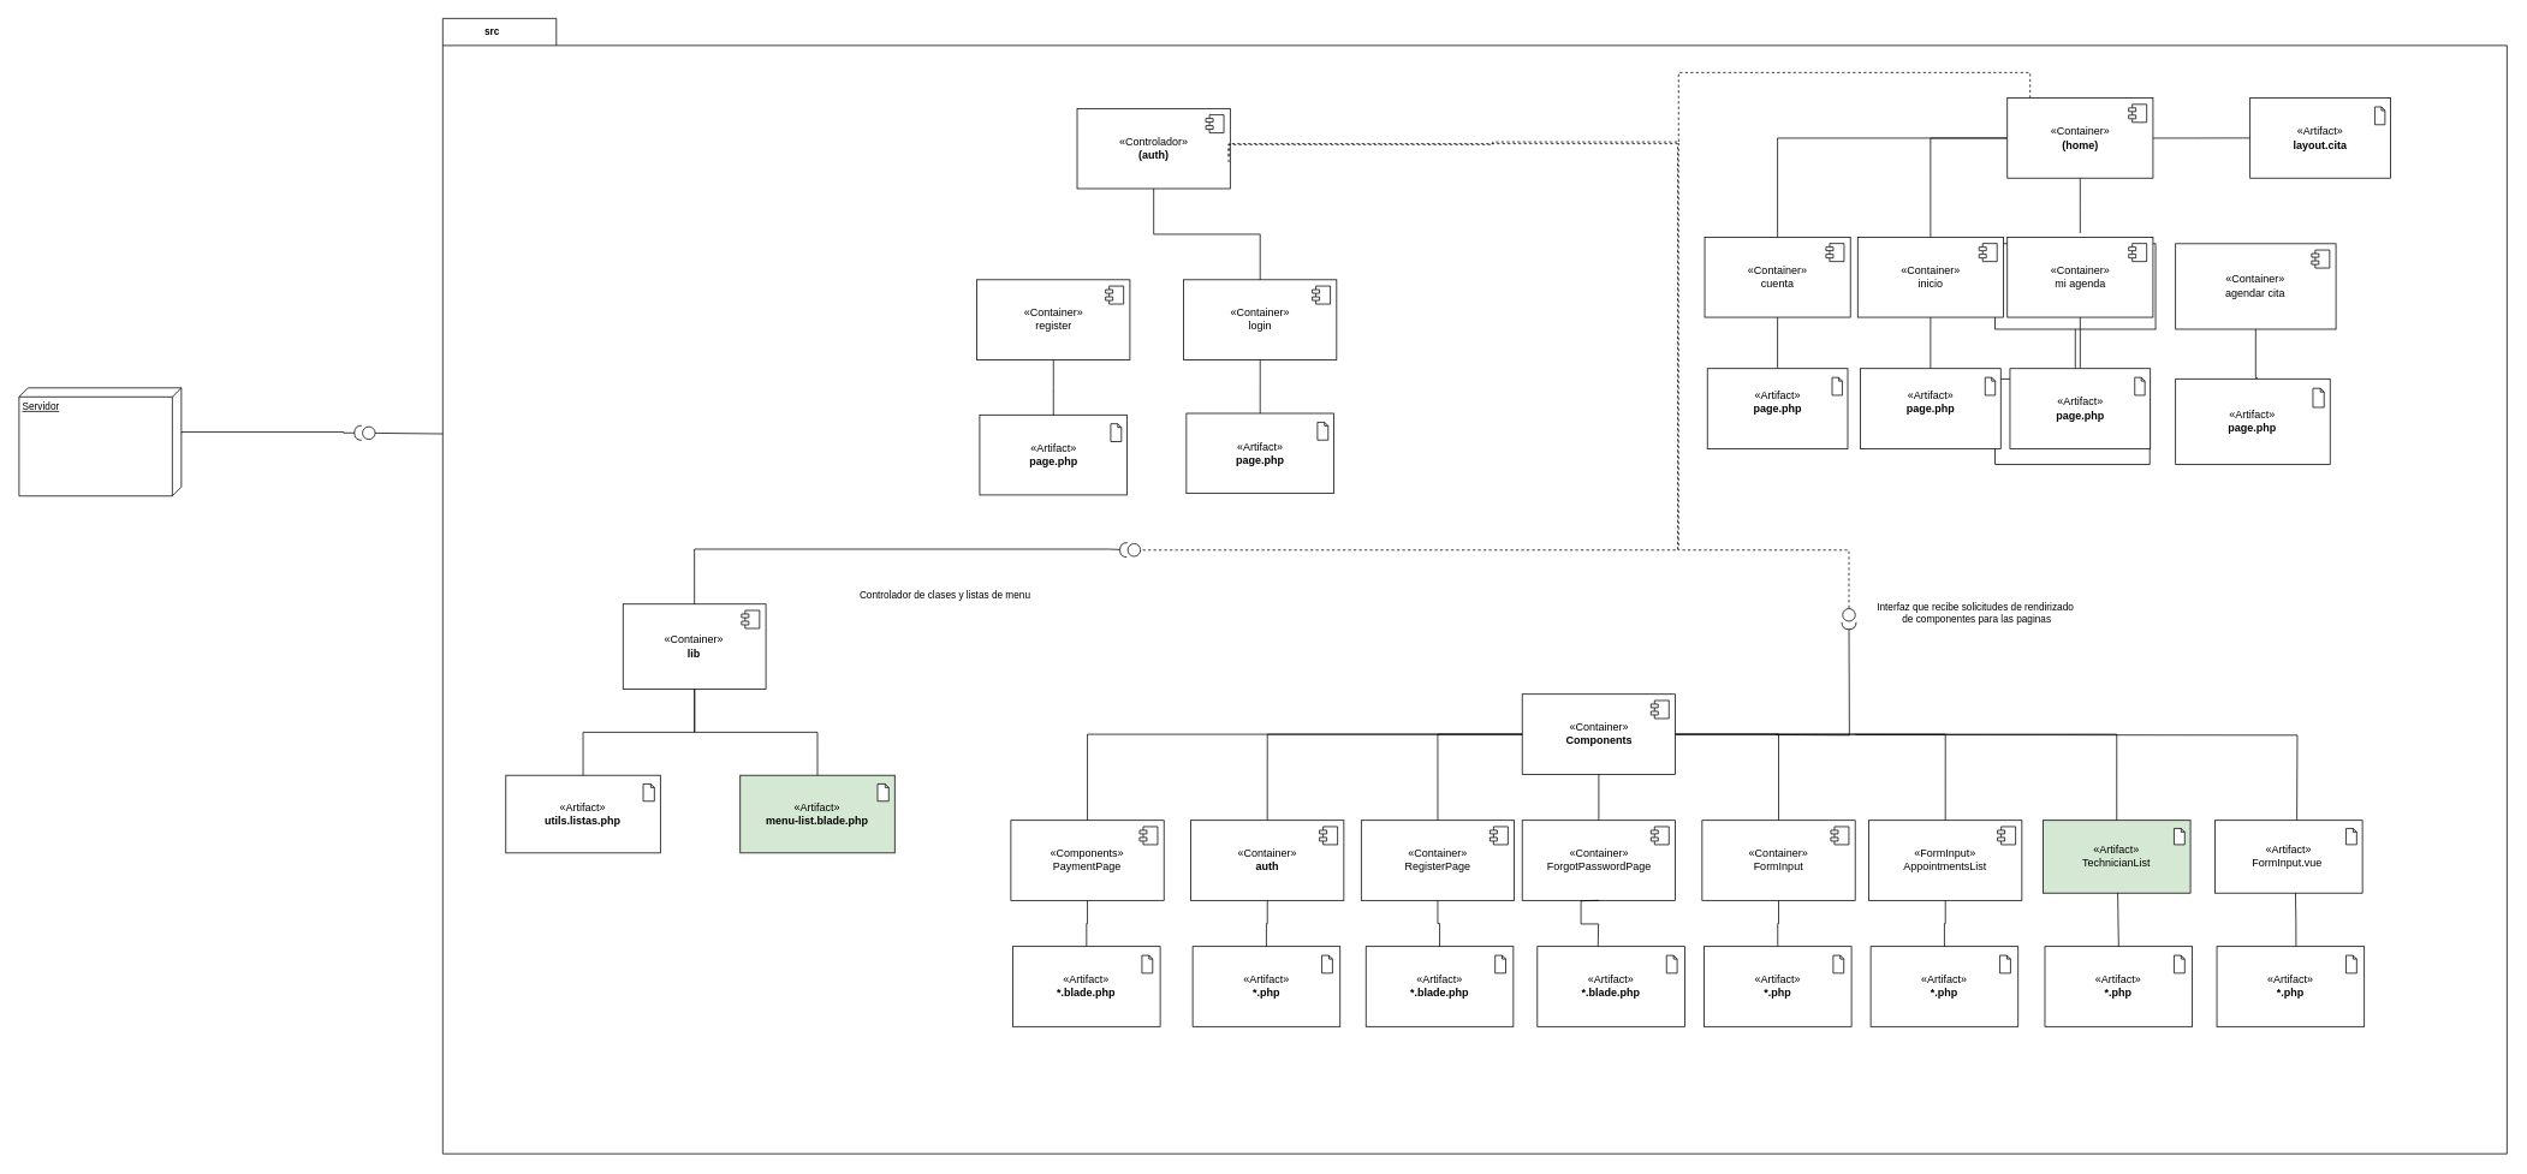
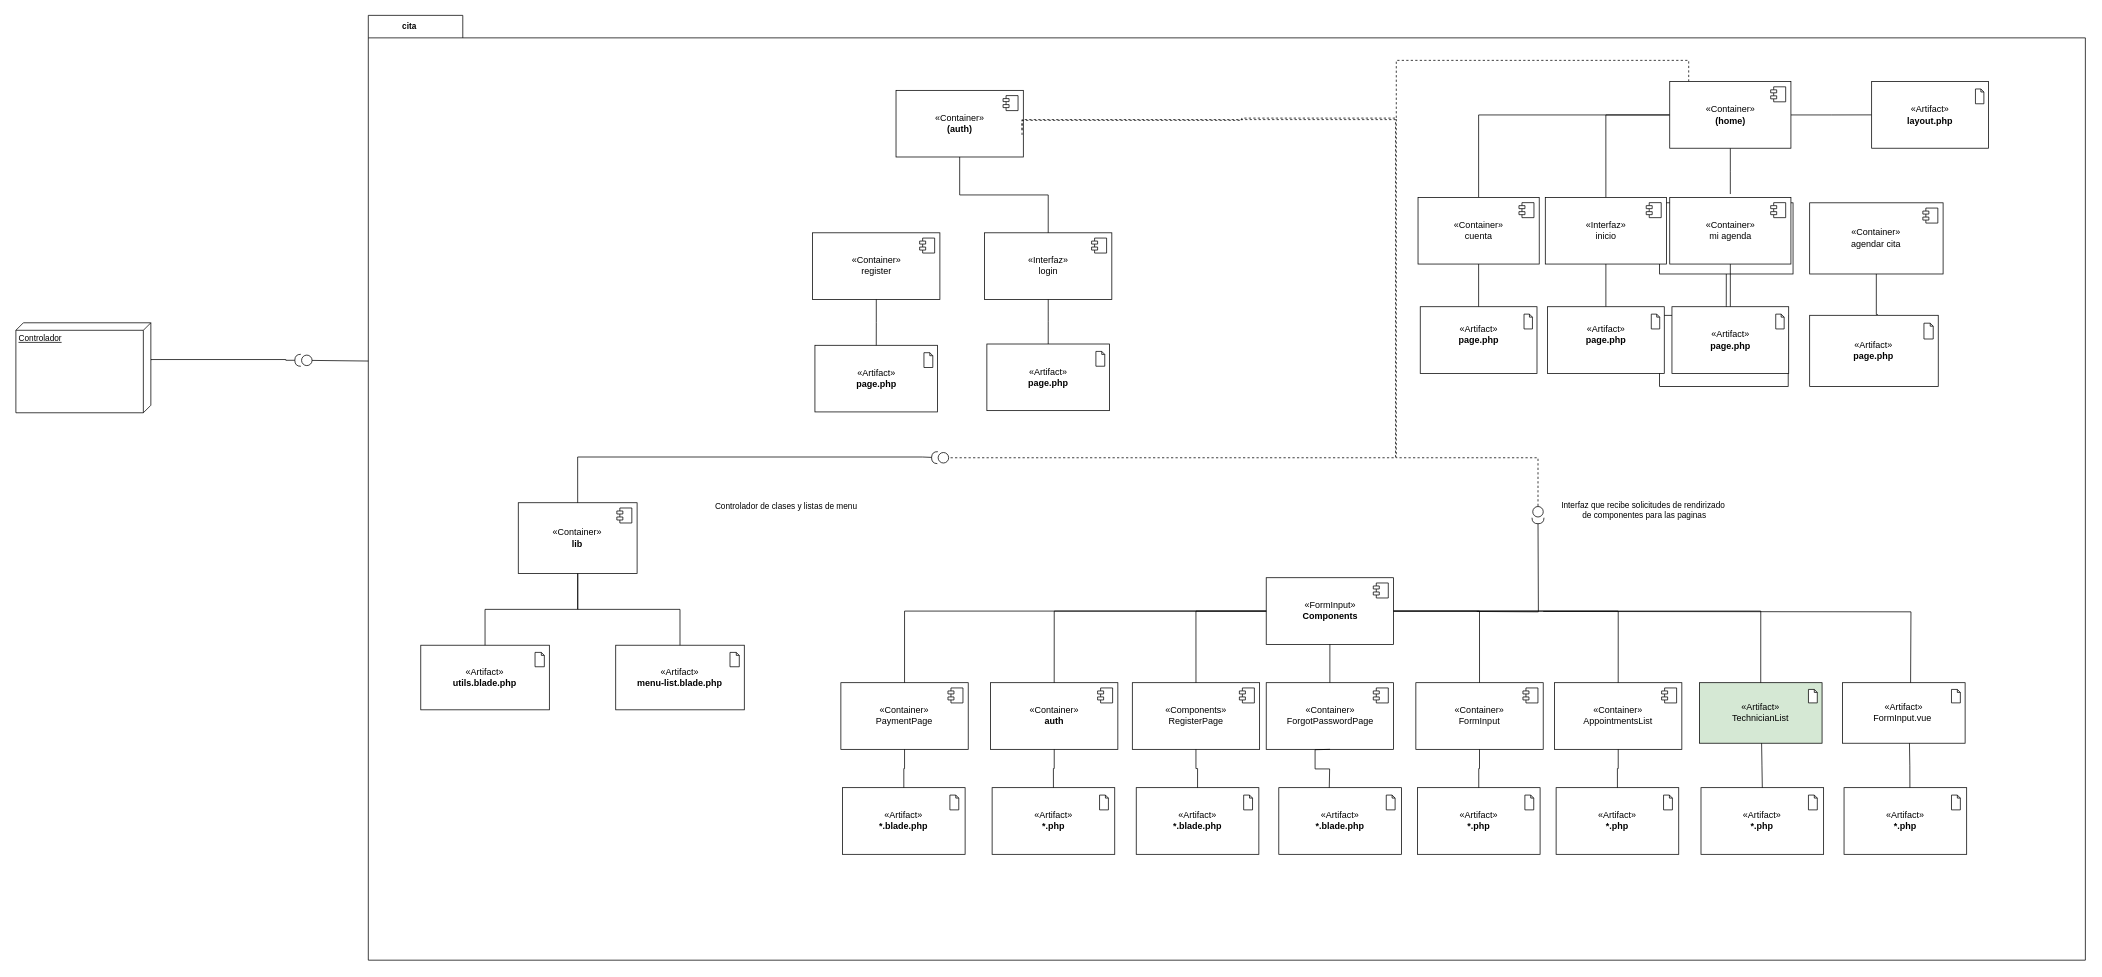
- <mxCell id="3" value="src" style="shape=folder;fontStyle=1;tabWidth=110;tabHeight=30;tabPosition=left;html=1;boundedLbl=1;labelInHeader=1;container=1;collapsible=0;whiteSpace=wrap;fontFamily=Helvetica;fontSize=11;fontColor=default;labelBackgroundColor=default;" parent="1" vertex="1"><mxGeometry x="490" y="20" width="2290" height="1260.07" as="geometry" /></mxCell>
+ <mxCell id="3" value="cita" style="shape=folder;fontStyle=1;tabWidth=110;tabHeight=30;tabPosition=left;html=1;boundedLbl=1;labelInHeader=1;container=1;collapsible=0;whiteSpace=wrap;fontFamily=Helvetica;fontSize=11;fontColor=default;labelBackgroundColor=default;" parent="1" vertex="1"><mxGeometry x="490" y="20" width="2290" height="1260.07" as="geometry" /></mxCell>
- <mxCell id="124" value="&lt;div&gt;«Artifact»&lt;/div&gt;&lt;b&gt;layout.cita&lt;/b&gt;" style="html=1;dropTarget=0;whiteSpace=wrap;" parent="123" vertex="1"><mxGeometry width="155.717" height="88.876" as="geometry" /></mxCell>
+ <mxCell id="124" value="&lt;div&gt;«Artifact»&lt;/div&gt;&lt;b&gt;layout.php&lt;/b&gt;" style="html=1;dropTarget=0;whiteSpace=wrap;" parent="123" vertex="1"><mxGeometry width="155.717" height="88.876" as="geometry" /></mxCell>
- <mxCell id="82" value="«Controlador»&lt;br&gt;&lt;b&gt;(auth)&lt;/b&gt;" style="html=1;dropTarget=0;whiteSpace=wrap;" parent="3" vertex="1"><mxGeometry x="703.806" y="99.996" width="169.763" height="88.876" as="geometry" /></mxCell>
+ <mxCell id="82" value="«Container»&lt;br&gt;&lt;b&gt;(auth)&lt;/b&gt;" style="html=1;dropTarget=0;whiteSpace=wrap;" parent="3" vertex="1"><mxGeometry x="703.806" y="99.996" width="169.763" height="88.876" as="geometry" /></mxCell>
- <mxCell id="118" value="&lt;div&gt;«Container»&lt;/div&gt;&lt;div&gt;inicio&lt;/div&gt;" style="html=1;dropTarget=0;whiteSpace=wrap;" parent="1" vertex="1"><mxGeometry x="2059.724" y="262.768" width="161.608" height="88.876" as="geometry" /></mxCell>
+ <mxCell id="118" value="&lt;div&gt;«Interfaz»&lt;/div&gt;&lt;div&gt;inicio&lt;/div&gt;" style="html=1;dropTarget=0;whiteSpace=wrap;" parent="1" vertex="1"><mxGeometry x="2059.724" y="262.768" width="161.608" height="88.876" as="geometry" /></mxCell>
- <mxCell id="84" value="&lt;div&gt;«Container»&lt;/div&gt;login" style="html=1;dropTarget=0;whiteSpace=wrap;" parent="3" vertex="1"><mxGeometry x="821.884" y="289.995" width="169.763" height="88.876" as="geometry" /></mxCell>
+ <mxCell id="84" value="&lt;div&gt;«Interfaz»&lt;/div&gt;login" style="html=1;dropTarget=0;whiteSpace=wrap;" parent="3" vertex="1"><mxGeometry x="821.884" y="289.995" width="169.763" height="88.876" as="geometry" /></mxCell>
- <mxCell id="137" value="Servidor" style="verticalAlign=top;align=left;spacingTop=8;spacingLeft=2;spacingRight=12;shape=cube;size=10;direction=south;fontStyle=4;html=1;whiteSpace=wrap;fontFamily=Helvetica;fontSize=11;fontColor=default;labelBackgroundColor=default;" parent="1" vertex="1"><mxGeometry x="20" y="430" width="180" height="120" as="geometry" /></mxCell>
+ <mxCell id="137" value="Controlador" style="verticalAlign=top;align=left;spacingTop=8;spacingLeft=2;spacingRight=12;shape=cube;size=10;direction=south;fontStyle=4;html=1;whiteSpace=wrap;fontFamily=Helvetica;fontSize=11;fontColor=default;labelBackgroundColor=default;" parent="1" vertex="1"><mxGeometry x="20" y="430" width="180" height="120" as="geometry" /></mxCell>
- <mxCell id="27" value="Controlador de clases y listas de menu" style="text;html=1;align=center;verticalAlign=middle;resizable=0;points=[];autosize=1;strokeColor=none;fillColor=none;fontFamily=Helvetica;fontSize=11;fontColor=default;labelBackgroundColor=default;" parent="3" vertex="1"><mxGeometry x="451.697" y="625" width="210" height="30" as="geometry" /></mxCell>
+ <mxCell id="27" value="Controlador de clases y listas de menu" style="text;html=1;align=center;verticalAlign=middle;resizable=0;points=[];autosize=1;strokeColor=none;fillColor=none;fontFamily=Helvetica;fontSize=11;fontColor=default;labelBackgroundColor=default;" parent="3" vertex="1"><mxGeometry x="451.697" y="640" width="210" height="30" as="geometry" /></mxCell>
- <mxCell id="28" value="«Container»&lt;br&gt;&lt;b&gt;Components&lt;/b&gt;" style="html=1;dropTarget=0;whiteSpace=wrap;" parent="3" vertex="1"><mxGeometry x="1197.519" y="750.002" width="169.813" height="88.876" as="geometry" /></mxCell>
+ <mxCell id="28" value="«FormInput»&lt;br&gt;&lt;b&gt;Components&lt;/b&gt;" style="html=1;dropTarget=0;whiteSpace=wrap;" parent="3" vertex="1"><mxGeometry x="1197.519" y="750.002" width="169.813" height="88.876" as="geometry" /></mxCell>
- <mxCell id="21" value="&lt;div&gt;«Artifact»&lt;/div&gt;&lt;div&gt;&lt;b&gt;utils.listas.php&lt;/b&gt;&lt;/div&gt;" style="html=1;dropTarget=0;whiteSpace=wrap;" parent="20" vertex="1"><mxGeometry width="171.438" height="86.189" as="geometry" /></mxCell>
+ <mxCell id="21" value="&lt;div&gt;«Artifact»&lt;/div&gt;&lt;div&gt;&lt;b&gt;utils.blade.php&lt;/b&gt;&lt;/div&gt;" style="html=1;dropTarget=0;whiteSpace=wrap;" parent="20" vertex="1"><mxGeometry width="171.438" height="86.189" as="geometry" /></mxCell>
- <mxCell id="18" value="&lt;div&gt;«Artifact»&lt;/div&gt;&lt;div&gt;&lt;b&gt;menu-list.blade.php&lt;/b&gt;&lt;br&gt;&lt;/div&gt;" style="html=1;dropTarget=0;whiteSpace=wrap;fillColor=#d5e8d4;" parent="17" vertex="1"><mxGeometry width="171.438" height="86.189" as="geometry" /></mxCell>
+ <mxCell id="18" value="&lt;div&gt;«Artifact»&lt;/div&gt;&lt;div&gt;&lt;b&gt;menu-list.blade.php&lt;/b&gt;&lt;br&gt;&lt;/div&gt;" style="html=1;dropTarget=0;whiteSpace=wrap;" parent="17" vertex="1"><mxGeometry width="171.438" height="86.189" as="geometry" /></mxCell>
- <mxCell id="30" value="«Components»&lt;br&gt;PaymentPage" style="html=1;dropTarget=0;whiteSpace=wrap;" parent="3" vertex="1"><mxGeometry x="630.271" y="890.002" width="169.813" height="88.876" as="geometry" /></mxCell>
+ <mxCell id="30" value="«Container»&lt;br&gt;PaymentPage" style="html=1;dropTarget=0;whiteSpace=wrap;" parent="3" vertex="1"><mxGeometry x="630.271" y="890.002" width="169.813" height="88.876" as="geometry" /></mxCell>
- <mxCell id="44" value="«Container»&lt;br&gt;RegisterPage" style="html=1;dropTarget=0;whiteSpace=wrap;" parent="3" vertex="1"><mxGeometry x="1018.941" y="890.002" width="169.813" height="88.876" as="geometry" /></mxCell>
+ <mxCell id="44" value="«Components»&lt;br&gt;RegisterPage" style="html=1;dropTarget=0;whiteSpace=wrap;" parent="3" vertex="1"><mxGeometry x="1018.941" y="890.002" width="169.813" height="88.876" as="geometry" /></mxCell>
- <mxCell id="68" value="«FormInput»&lt;br&gt;AppointmentsList" style="html=1;dropTarget=0;whiteSpace=wrap;" parent="3" vertex="1"><mxGeometry x="1582.05" y="890.002" width="169.813" height="88.876" as="geometry" /></mxCell>
+ <mxCell id="68" value="«Container»&lt;br&gt;AppointmentsList" style="html=1;dropTarget=0;whiteSpace=wrap;" parent="3" vertex="1"><mxGeometry x="1582.05" y="890.002" width="169.813" height="88.876" as="geometry" /></mxCell>
